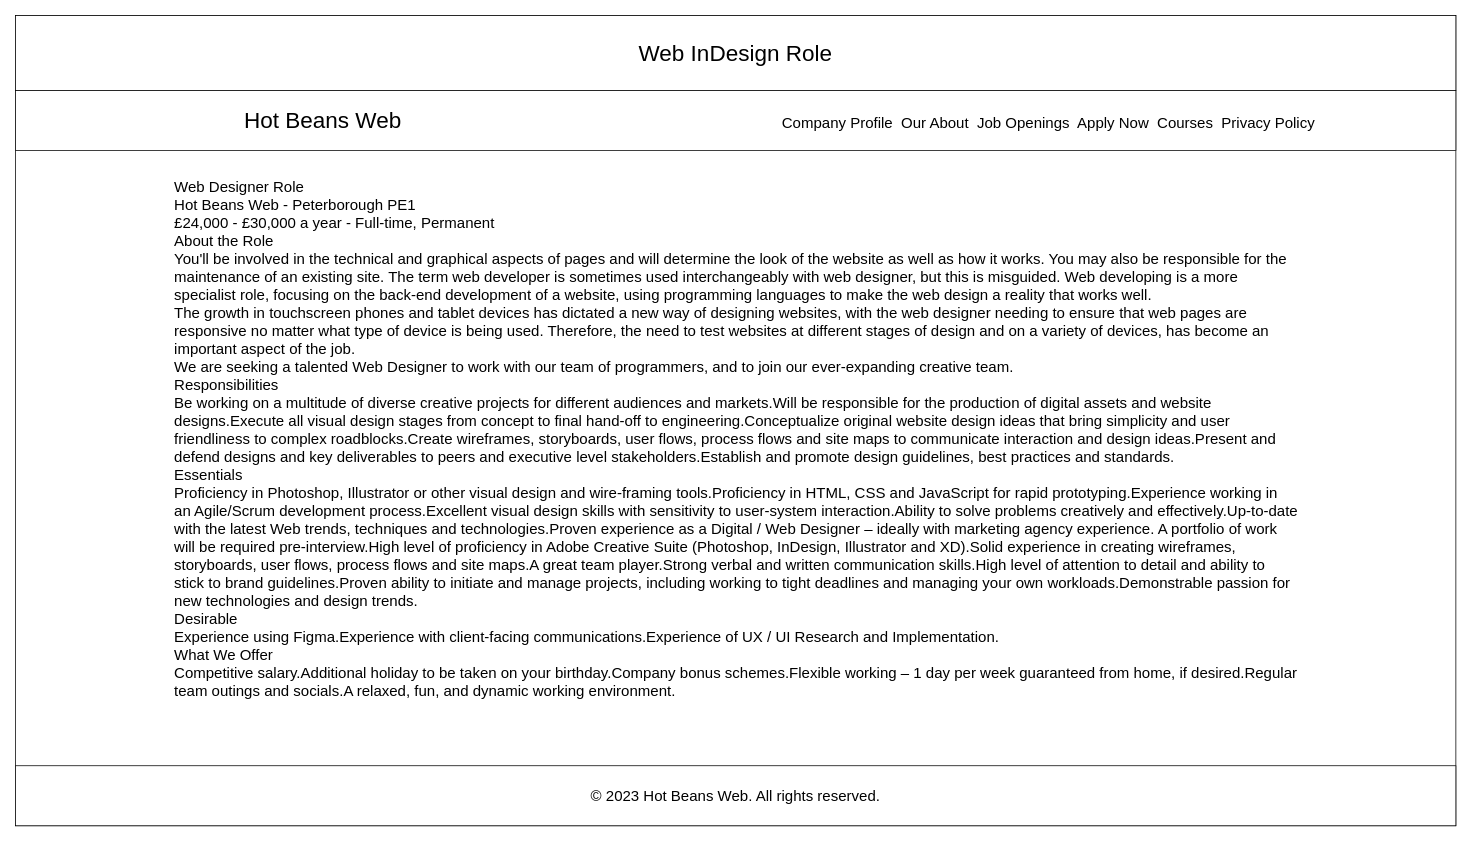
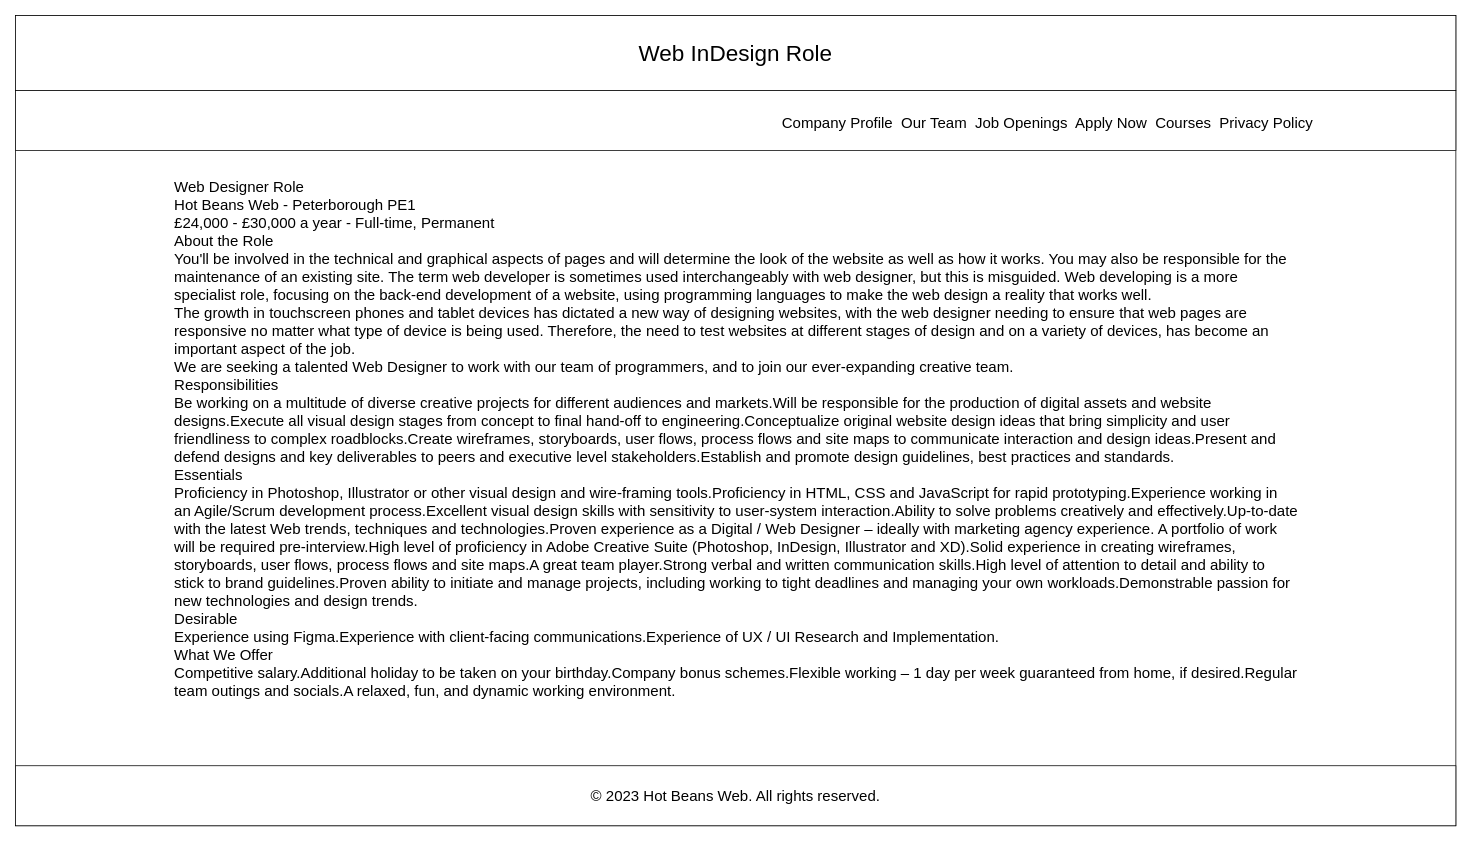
- <mxCell id="6" value="Hot Beans Web" style="text;html=1;align=center;verticalAlign=middle;whiteSpace=wrap;rounded=0;fontSize=30;" parent="1" vertex="1"><mxGeometry x="320" y="120" width="220" height="80" as="geometry" /></mxCell>
- <mxCell id="7" value="&lt;font style=&quot;font-size: 20px;&quot;&gt;Company Profile&amp;nbsp; Our About&amp;nbsp; Job Openings&amp;nbsp; Apply Now&amp;nbsp; Courses&amp;nbsp; Privacy Policy&lt;/font&gt;" style="text;whiteSpace=wrap;html=1;fontSize=25;verticalAlign=middle;" parent="1" vertex="1"><mxGeometry x="1040" y="120" width="900" height="80" as="geometry" /></mxCell>
+ <mxCell id="7" value="&lt;font style=&quot;font-size: 20px;&quot;&gt;Company Profile&amp;nbsp; Our Team&amp;nbsp; Job Openings&amp;nbsp; Apply Now&amp;nbsp; Courses&amp;nbsp; Privacy Policy&lt;/font&gt;" style="text;whiteSpace=wrap;html=1;fontSize=25;verticalAlign=middle;" parent="1" vertex="1"><mxGeometry x="1040" y="120" width="900" height="80" as="geometry" /></mxCell>
